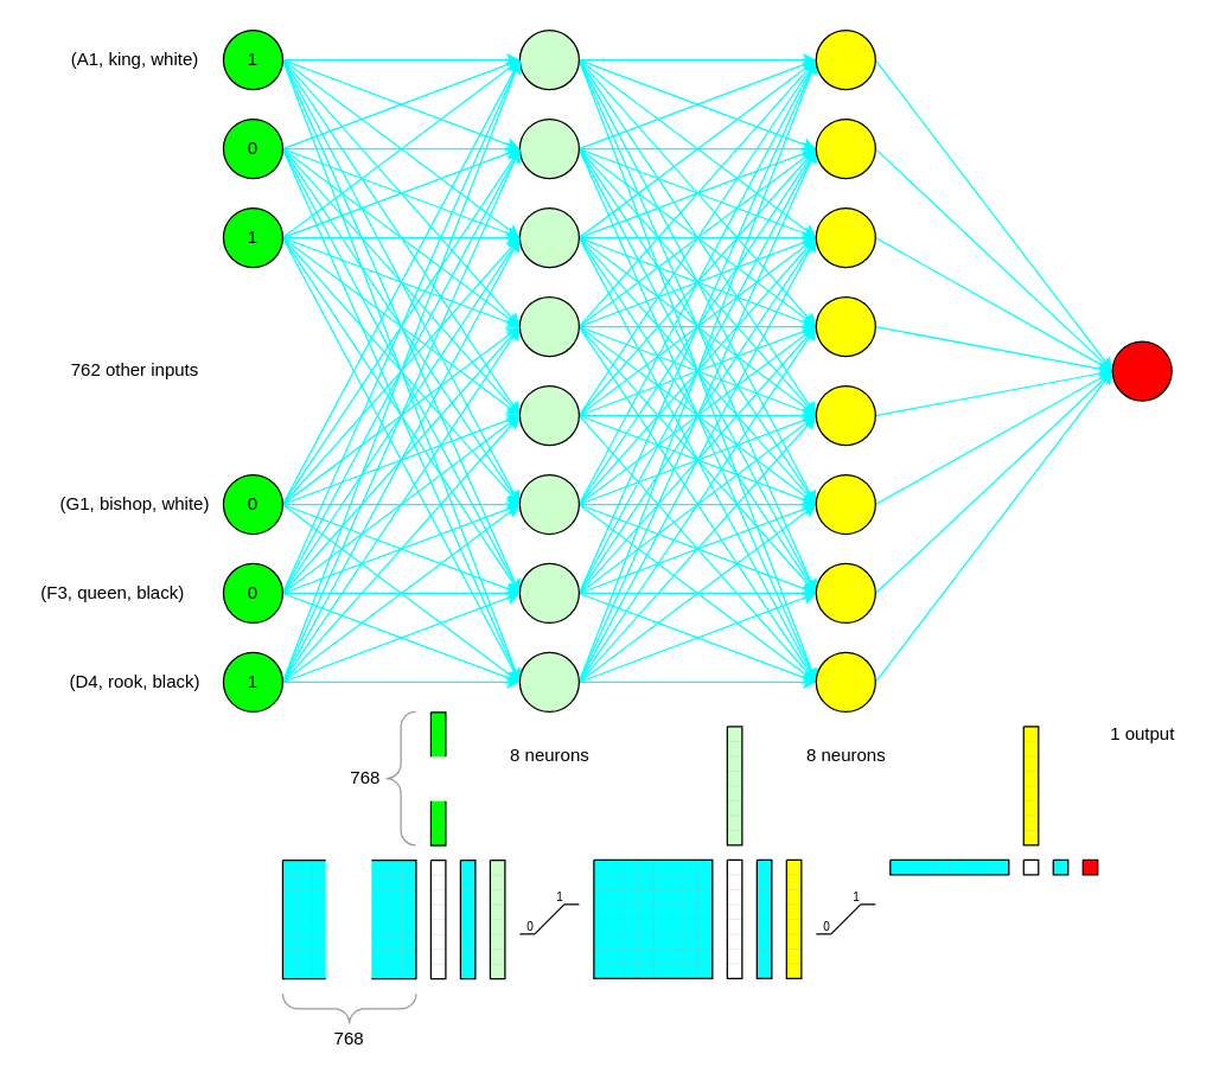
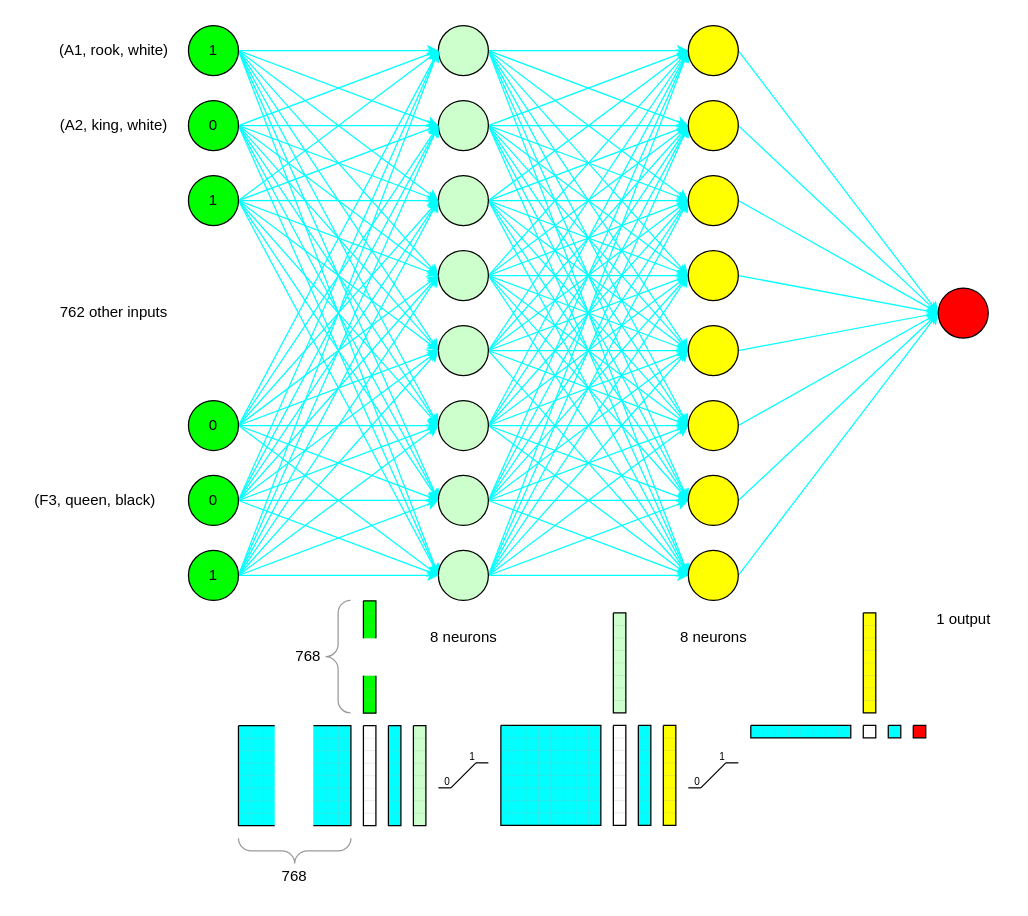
- <mxCell id="147" value="(A1, king, white)" style="text;html=1;align=center;verticalAlign=middle;resizable=0;points=[];autosize=1;strokeColor=none;" vertex="1" parent="1"><mxGeometry x="40" y="30" width="100" height="20" as="geometry" /></mxCell>
+ <mxCell id="147" value="(A1, rook, white)" style="text;html=1;align=center;verticalAlign=middle;resizable=0;points=[];autosize=1;strokeColor=none;" vertex="1" parent="1"><mxGeometry x="40" y="30" width="100" height="20" as="geometry" /></mxCell>
+ <mxCell id="149" value="(A2, king, white)" style="text;html=1;align=center;verticalAlign=middle;resizable=0;points=[];autosize=1;strokeColor=none;" vertex="1" parent="1"><mxGeometry x="40" y="90" width="100" height="20" as="geometry" /></mxCell>
- <mxCell id="152" value="(G1, bishop, white)" style="text;html=1;align=center;verticalAlign=middle;resizable=0;points=[];autosize=1;strokeColor=none;" vertex="1" parent="1"><mxGeometry x="30" y="330" width="120" height="20" as="geometry" /></mxCell>
- <mxCell id="150" value="(D4, rook, black)" style="text;html=1;align=center;verticalAlign=middle;resizable=0;points=[];autosize=1;strokeColor=none;" vertex="1" parent="1"><mxGeometry x="40" y="450" width="100" height="20" as="geometry" /></mxCell>
